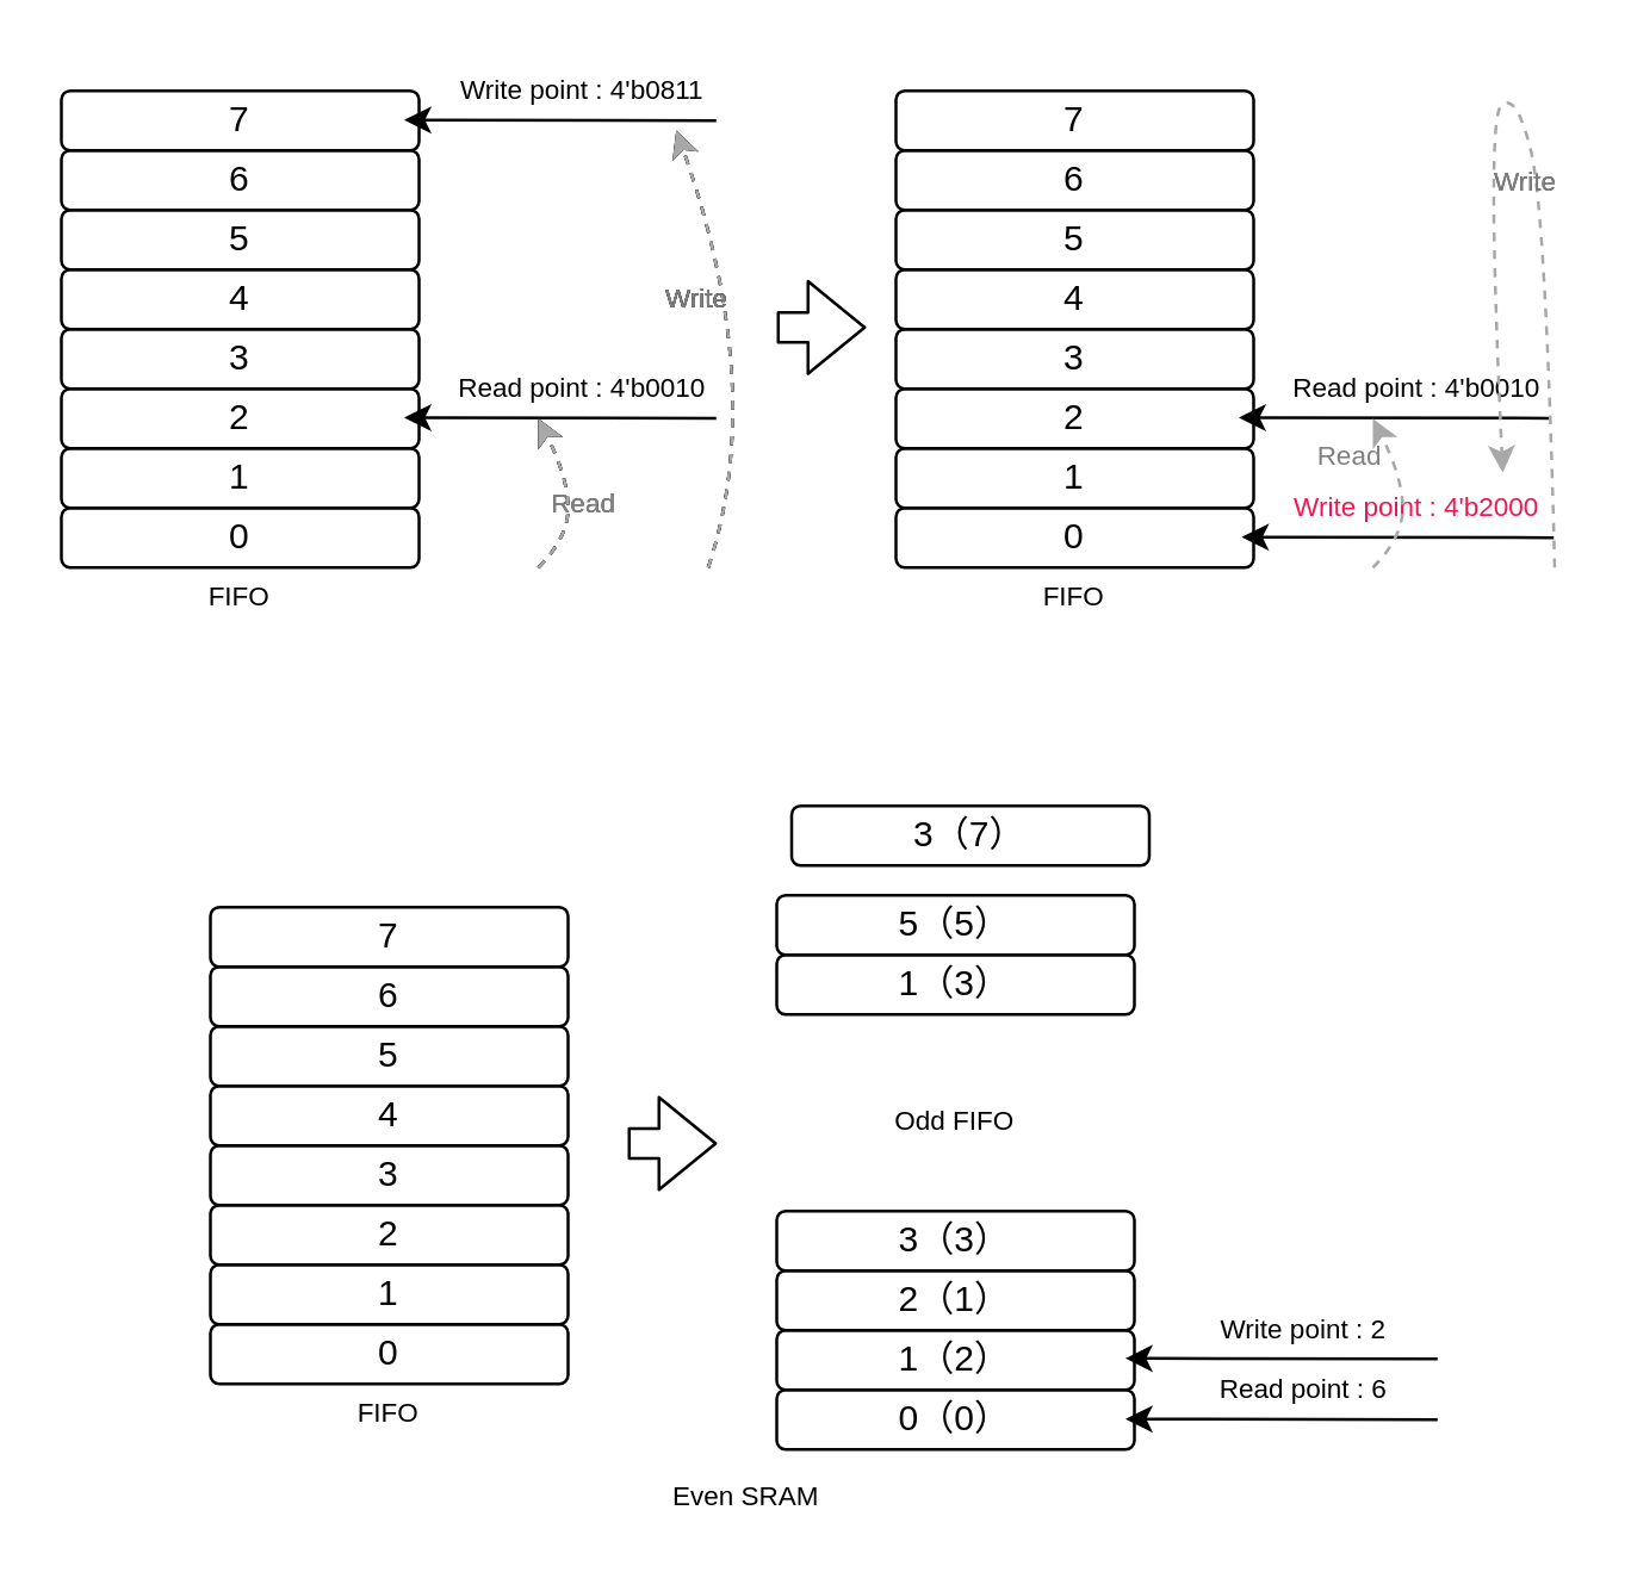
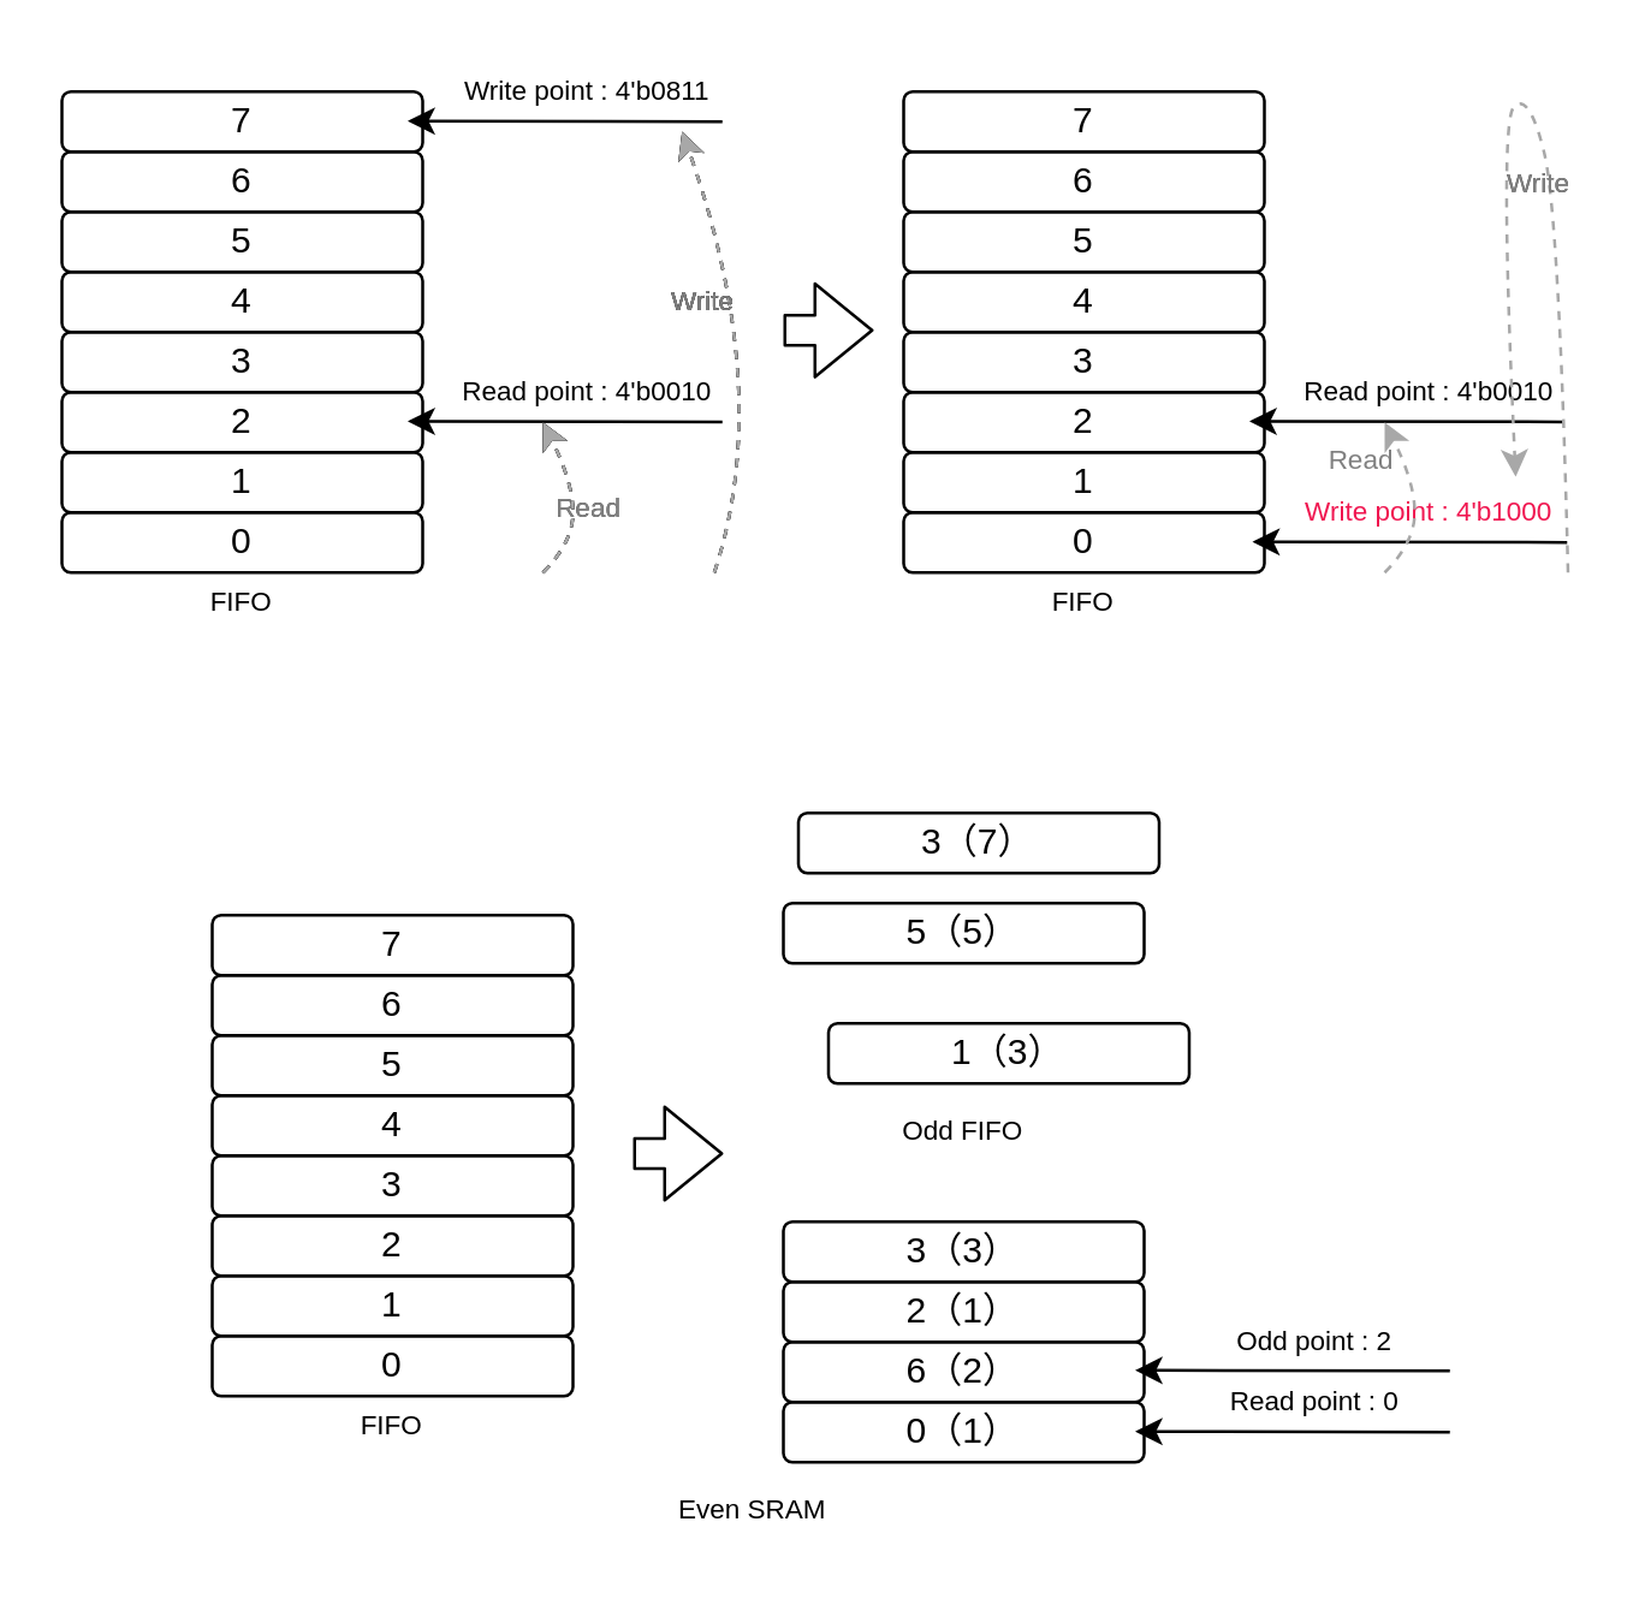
- <mxCell id="29" value="Write point : 4'b2000" style="text;html=1;strokeColor=none;fillColor=none;align=center;verticalAlign=middle;whiteSpace=wrap;rounded=0;fontSize=9;fontColor=#F01650;" parent="1" vertex="1"><mxGeometry x="425" y="160" width="100" height="20" as="geometry" /></mxCell>
+ <mxCell id="29" value="Write point : 4'b1000" style="text;html=1;strokeColor=none;fillColor=none;align=center;verticalAlign=middle;whiteSpace=wrap;rounded=0;fontSize=9;fontColor=#F01650;" parent="1" vertex="1"><mxGeometry x="425" y="160" width="100" height="20" as="geometry" /></mxCell>
- <mxCell id="60" value="1（3）" style="rounded=1;whiteSpace=wrap;html=1;fillColor=none;strokeColor=#000000;fontColor=#000000;" vertex="1" parent="1"><mxGeometry x="260" y="320" width="120" height="20" as="geometry" /></mxCell>
+ <mxCell id="60" value="1（3）" style="rounded=1;whiteSpace=wrap;html=1;fillColor=none;strokeColor=#000000;fontColor=#000000;" vertex="1" parent="1"><mxGeometry x="275" y="340" width="120" height="20" as="geometry" /></mxCell>
- <mxCell id="70" value="Write point : 2" style="text;html=1;strokeColor=none;fillColor=none;align=center;verticalAlign=middle;whiteSpace=wrap;rounded=0;fontColor=#000000;fontSize=9;" vertex="1" parent="1"><mxGeometry x="387" y="435.67" width="100" height="20" as="geometry" /></mxCell>
+ <mxCell id="70" value="Odd point : 2" style="text;html=1;strokeColor=none;fillColor=none;align=center;verticalAlign=middle;whiteSpace=wrap;rounded=0;fontColor=#000000;fontSize=9;" vertex="1" parent="1"><mxGeometry x="387" y="435.67" width="100" height="20" as="geometry" /></mxCell>
- <mxCell id="64" value="1（2）" style="rounded=1;whiteSpace=wrap;html=1;fillColor=none;strokeColor=#000000;fontColor=#000000;" vertex="1" parent="1"><mxGeometry x="260" y="446" width="120" height="20" as="geometry" /></mxCell>
+ <mxCell id="64" value="6（2）" style="rounded=1;whiteSpace=wrap;html=1;fillColor=none;strokeColor=#000000;fontColor=#000000;" vertex="1" parent="1"><mxGeometry x="260" y="446" width="120" height="20" as="geometry" /></mxCell>
- <mxCell id="68" value="Read point : 6" style="text;html=1;strokeColor=none;fillColor=none;align=center;verticalAlign=middle;whiteSpace=wrap;rounded=0;fontColor=#000000;fontSize=9;" vertex="1" parent="1"><mxGeometry x="387" y="456" width="100" height="20" as="geometry" /></mxCell>
+ <mxCell id="68" value="Read point : 0" style="text;html=1;strokeColor=none;fillColor=none;align=center;verticalAlign=middle;whiteSpace=wrap;rounded=0;fontColor=#000000;fontSize=9;" vertex="1" parent="1"><mxGeometry x="387" y="456" width="100" height="20" as="geometry" /></mxCell>
- <mxCell id="65" value="0（0）" style="rounded=1;whiteSpace=wrap;html=1;fillColor=none;strokeColor=#000000;fontColor=#000000;" vertex="1" parent="1"><mxGeometry x="260" y="466" width="120" height="20" as="geometry" /></mxCell>
+ <mxCell id="65" value="0（1）" style="rounded=1;whiteSpace=wrap;html=1;fillColor=none;strokeColor=#000000;fontColor=#000000;" vertex="1" parent="1"><mxGeometry x="260" y="466" width="120" height="20" as="geometry" /></mxCell>
